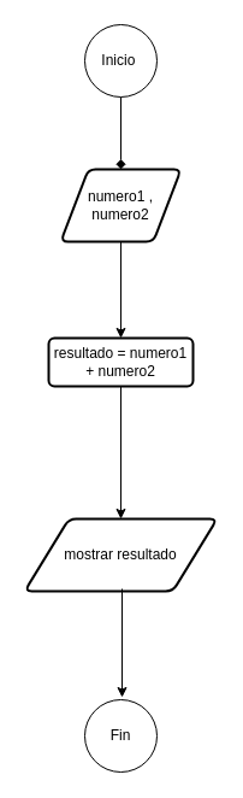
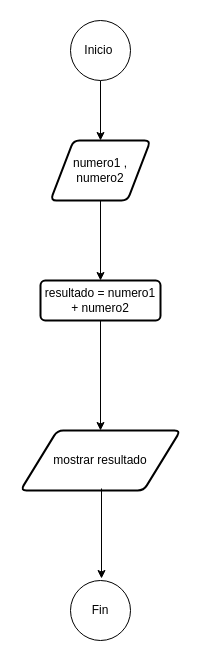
- <mxCell id="2" value="" style="edgeStyle=orthogonalEdgeStyle;rounded=0;orthogonalLoop=1;jettySize=auto;html=1;endArrow=diamond;" edge="1" parent="1" source="3" target="6"><mxGeometry relative="1" as="geometry" /></mxCell>
+ <mxCell id="2" value="" style="edgeStyle=orthogonalEdgeStyle;rounded=0;orthogonalLoop=1;jettySize=auto;html=1;" edge="1" parent="1" source="3" target="6"><mxGeometry relative="1" as="geometry" /></mxCell>
